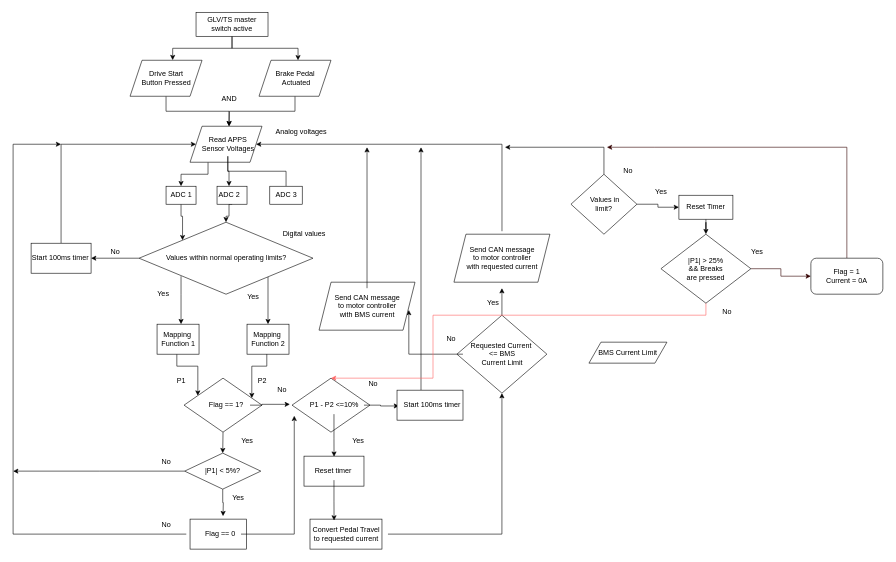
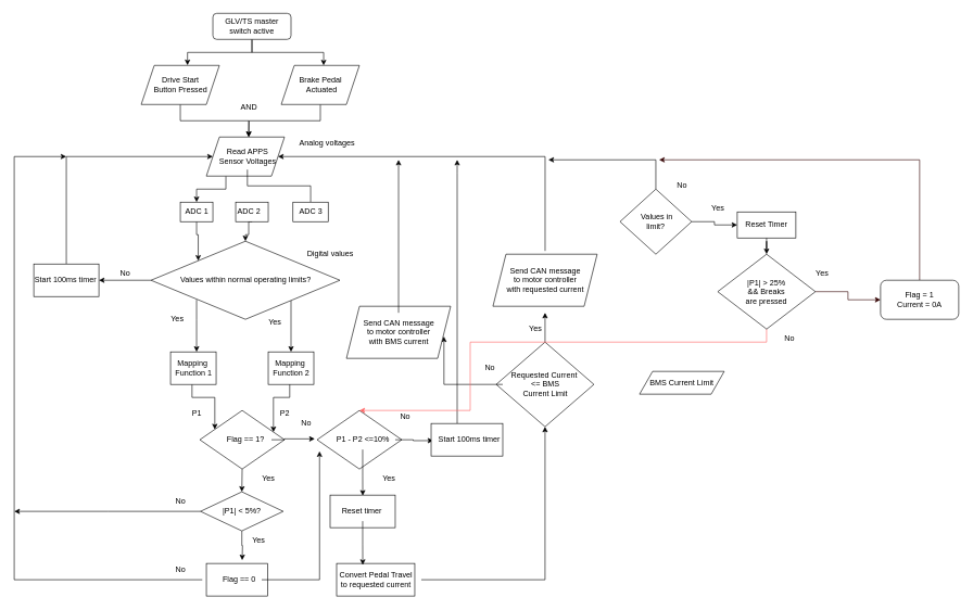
- <mxCell id="4" value="GLV/TS master switch active" style="whiteSpace=wrap;html=1;fontSize=12;glass=0;strokeWidth=1;shadow=0;rounded=0;" parent="1" vertex="1"><mxGeometry x="325.91" y="20" width="120" height="40" as="geometry" /></mxCell>
+ <mxCell id="4" value="GLV/TS master switch active" style="rounded=1;whiteSpace=wrap;html=1;fontSize=12;glass=0;strokeWidth=1;shadow=0;" parent="1" vertex="1"><mxGeometry x="325.91" y="20" width="120" height="40" as="geometry" /></mxCell>
- <mxCell id="14" style="edgeStyle=orthogonalEdgeStyle;rounded=0;orthogonalLoop=1;jettySize=auto;html=1;" edge="1" parent="1" source="16" target="66"><mxGeometry relative="1" as="geometry" /></mxCell>
